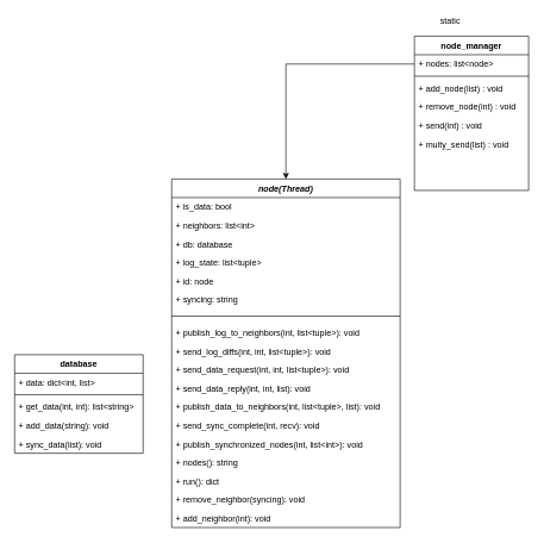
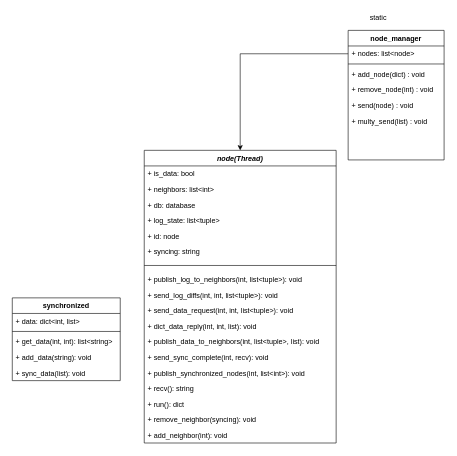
- <mxCell id="24" value="+ add_node(list) : void" style="text;align=left;verticalAlign=top;spacingLeft=4;spacingRight=4;overflow=hidden;rotatable=0;points=[[0,0.5],[1,0.5]];portConstraint=eastwest;" parent="21" vertex="1"><mxGeometry y="60" width="160" height="26" as="geometry" /></mxCell>
+ <mxCell id="24" value="+ add_node(dict) : void" style="text;align=left;verticalAlign=top;spacingLeft=4;spacingRight=4;overflow=hidden;rotatable=0;points=[[0,0.5],[1,0.5]];portConstraint=eastwest;" parent="21" vertex="1"><mxGeometry y="60" width="160" height="26" as="geometry" /></mxCell>
- <mxCell id="26" value="+ send(int) : void" style="text;align=left;verticalAlign=top;spacingLeft=4;spacingRight=4;overflow=hidden;rotatable=0;points=[[0,0.5],[1,0.5]];portConstraint=eastwest;" vertex="1" parent="21"><mxGeometry y="112" width="160" height="26" as="geometry" /></mxCell>
+ <mxCell id="26" value="+ send(node) : void" style="text;align=left;verticalAlign=top;spacingLeft=4;spacingRight=4;overflow=hidden;rotatable=0;points=[[0,0.5],[1,0.5]];portConstraint=eastwest;" vertex="1" parent="21"><mxGeometry y="112" width="160" height="26" as="geometry" /></mxCell>
- <mxCell id="28" value="database" style="swimlane;fontStyle=1;align=center;verticalAlign=top;childLayout=stackLayout;horizontal=1;startSize=26;horizontalStack=0;resizeParent=1;resizeParentMax=0;resizeLast=0;collapsible=1;marginBottom=0;" parent="1" vertex="1"><mxGeometry x="20" y="496" width="180" height="138" as="geometry" /></mxCell>
+ <mxCell id="28" value="synchronized" style="swimlane;fontStyle=1;align=center;verticalAlign=top;childLayout=stackLayout;horizontal=1;startSize=26;horizontalStack=0;resizeParent=1;resizeParentMax=0;resizeLast=0;collapsible=1;marginBottom=0;" parent="1" vertex="1"><mxGeometry x="20" y="496" width="180" height="138" as="geometry" /></mxCell>
- <mxCell id="13" value="+ send_data_reply(int, int, list): void" style="text;align=left;verticalAlign=top;spacingLeft=4;spacingRight=4;overflow=hidden;rotatable=0;points=[[0,0.5],[1,0.5]];portConstraint=eastwest;rounded=0;shadow=0;html=0;" vertex="1" parent="2"><mxGeometry y="280" width="320" height="26" as="geometry" /></mxCell>
+ <mxCell id="13" value="+ dict_data_reply(int, int, list): void" style="text;align=left;verticalAlign=top;spacingLeft=4;spacingRight=4;overflow=hidden;rotatable=0;points=[[0,0.5],[1,0.5]];portConstraint=eastwest;rounded=0;shadow=0;html=0;" vertex="1" parent="2"><mxGeometry y="280" width="320" height="26" as="geometry" /></mxCell>
- <mxCell id="17" value="+ nodes(): string" style="text;align=left;verticalAlign=top;spacingLeft=4;spacingRight=4;overflow=hidden;rotatable=0;points=[[0,0.5],[1,0.5]];portConstraint=eastwest;rounded=0;shadow=0;html=0;" vertex="1" parent="2"><mxGeometry y="384" width="320" height="26" as="geometry" /></mxCell>
+ <mxCell id="17" value="+ recv(): string" style="text;align=left;verticalAlign=top;spacingLeft=4;spacingRight=4;overflow=hidden;rotatable=0;points=[[0,0.5],[1,0.5]];portConstraint=eastwest;rounded=0;shadow=0;html=0;" vertex="1" parent="2"><mxGeometry y="384" width="320" height="26" as="geometry" /></mxCell>
